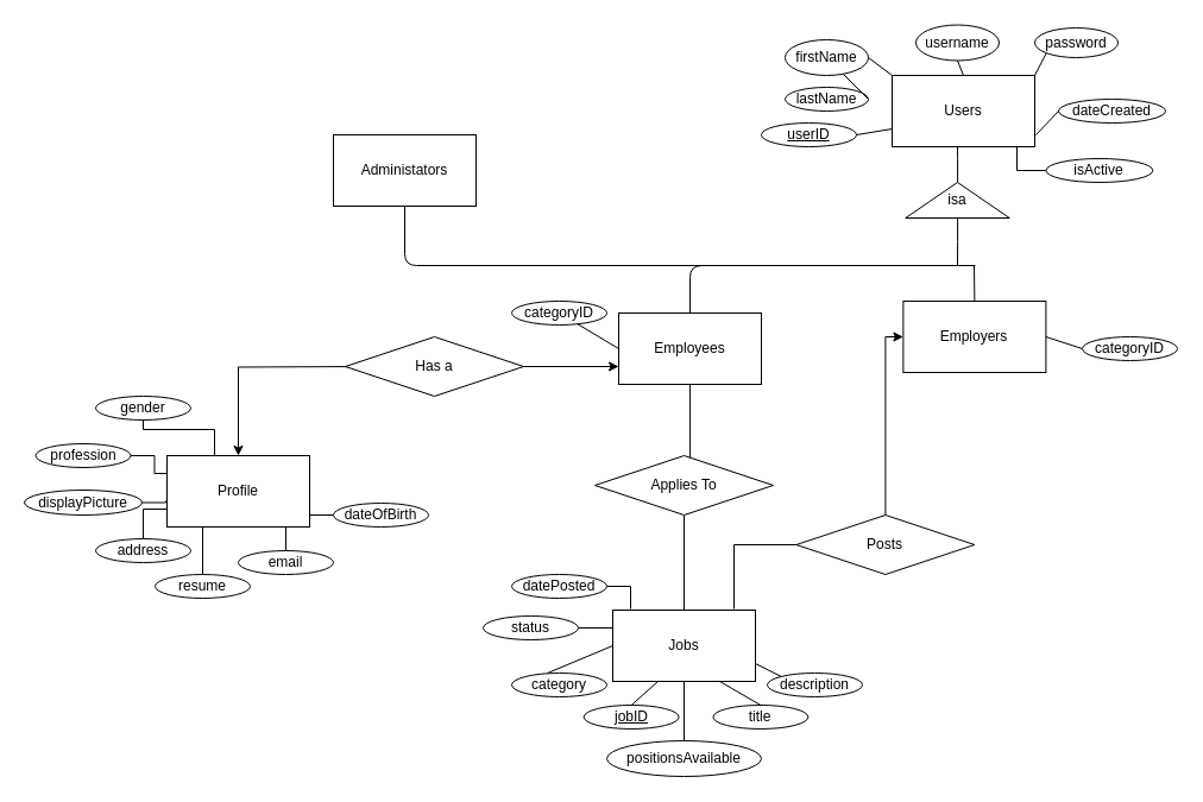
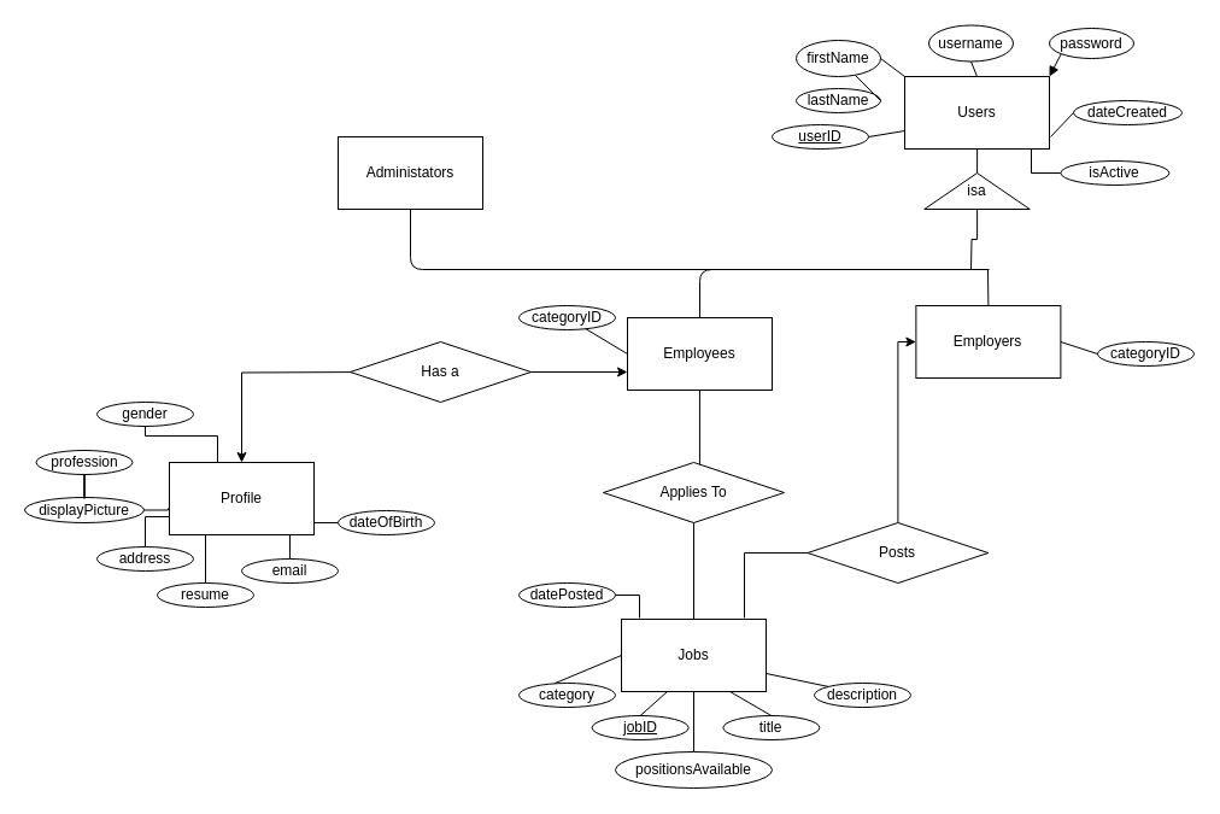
- <mxCell id="17" value="" style="endArrow=none;html=1;exitX=0;exitY=1;exitDx=0;exitDy=0;entryX=1;entryY=0;entryDx=0;entryDy=0;" parent="1" source="12" target="6" edge="1"><mxGeometry width="50" height="50" relative="1" as="geometry"><mxPoint x="750" y="68" as="sourcePoint" /><mxPoint x="770" y="83" as="targetPoint" /></mxGeometry></mxCell>
+ <mxCell id="17" value="" style="endArrow=block;html=1;exitX=0;exitY=1;exitDx=0;exitDy=0;entryX=1;entryY=0;entryDx=0;entryDy=0;" parent="1" source="12" target="6" edge="1"><mxGeometry width="50" height="50" relative="1" as="geometry"><mxPoint x="750" y="68" as="sourcePoint" /><mxPoint x="770" y="83" as="targetPoint" /></mxGeometry></mxCell>
- <mxCell id="27" value="isa" style="triangle;whiteSpace=wrap;html=1;direction=north;" parent="1" vertex="1"><mxGeometry x="761.25" y="153" width="87.5" height="30" as="geometry" /></mxCell>
+ <mxCell id="27" value="isa" style="triangle;whiteSpace=wrap;html=1;direction=north;" parent="1" vertex="1"><mxGeometry x="766.25" y="143" width="87.5" height="30" as="geometry" /></mxCell>
- <mxCell id="64" style="edgeStyle=orthogonalEdgeStyle;rounded=0;orthogonalLoop=1;jettySize=auto;html=1;entryX=0;entryY=0.25;entryDx=0;entryDy=0;startArrow=none;startFill=0;endArrow=none;endFill=0;" edge="1" parent="1" source="65" target="53"><mxGeometry relative="1" as="geometry" /></mxCell>
+ <mxCell id="64" style="edgeStyle=orthogonalEdgeStyle;rounded=0;orthogonalLoop=1;jettySize=auto;html=1;startArrow=none;startFill=0;endArrow=none;endFill=0;" edge="1" parent="1" source="65" target="59"><mxGeometry relative="1" as="geometry" /></mxCell>
- <mxCell id="41" value="status" style="ellipse;whiteSpace=wrap;html=1;" vertex="1" parent="1"><mxGeometry x="406" y="518" width="80" height="20" as="geometry" /></mxCell>
- <mxCell id="40" style="edgeStyle=orthogonalEdgeStyle;rounded=0;orthogonalLoop=1;jettySize=auto;html=1;entryX=0;entryY=0.25;entryDx=0;entryDy=0;endArrow=none;endFill=0;" edge="1" parent="1" source="41" target="31"><mxGeometry relative="1" as="geometry" /></mxCell>
- <mxCell id="36" value="description" style="ellipse;whiteSpace=wrap;html=1;" vertex="1" parent="1"><mxGeometry x="645" y="566" width="80" height="20" as="geometry" /></mxCell>
+ <mxCell id="36" value="description" style="ellipse;whiteSpace=wrap;html=1;" vertex="1" parent="1"><mxGeometry x="675" y="566" width="80" height="20" as="geometry" /></mxCell>
